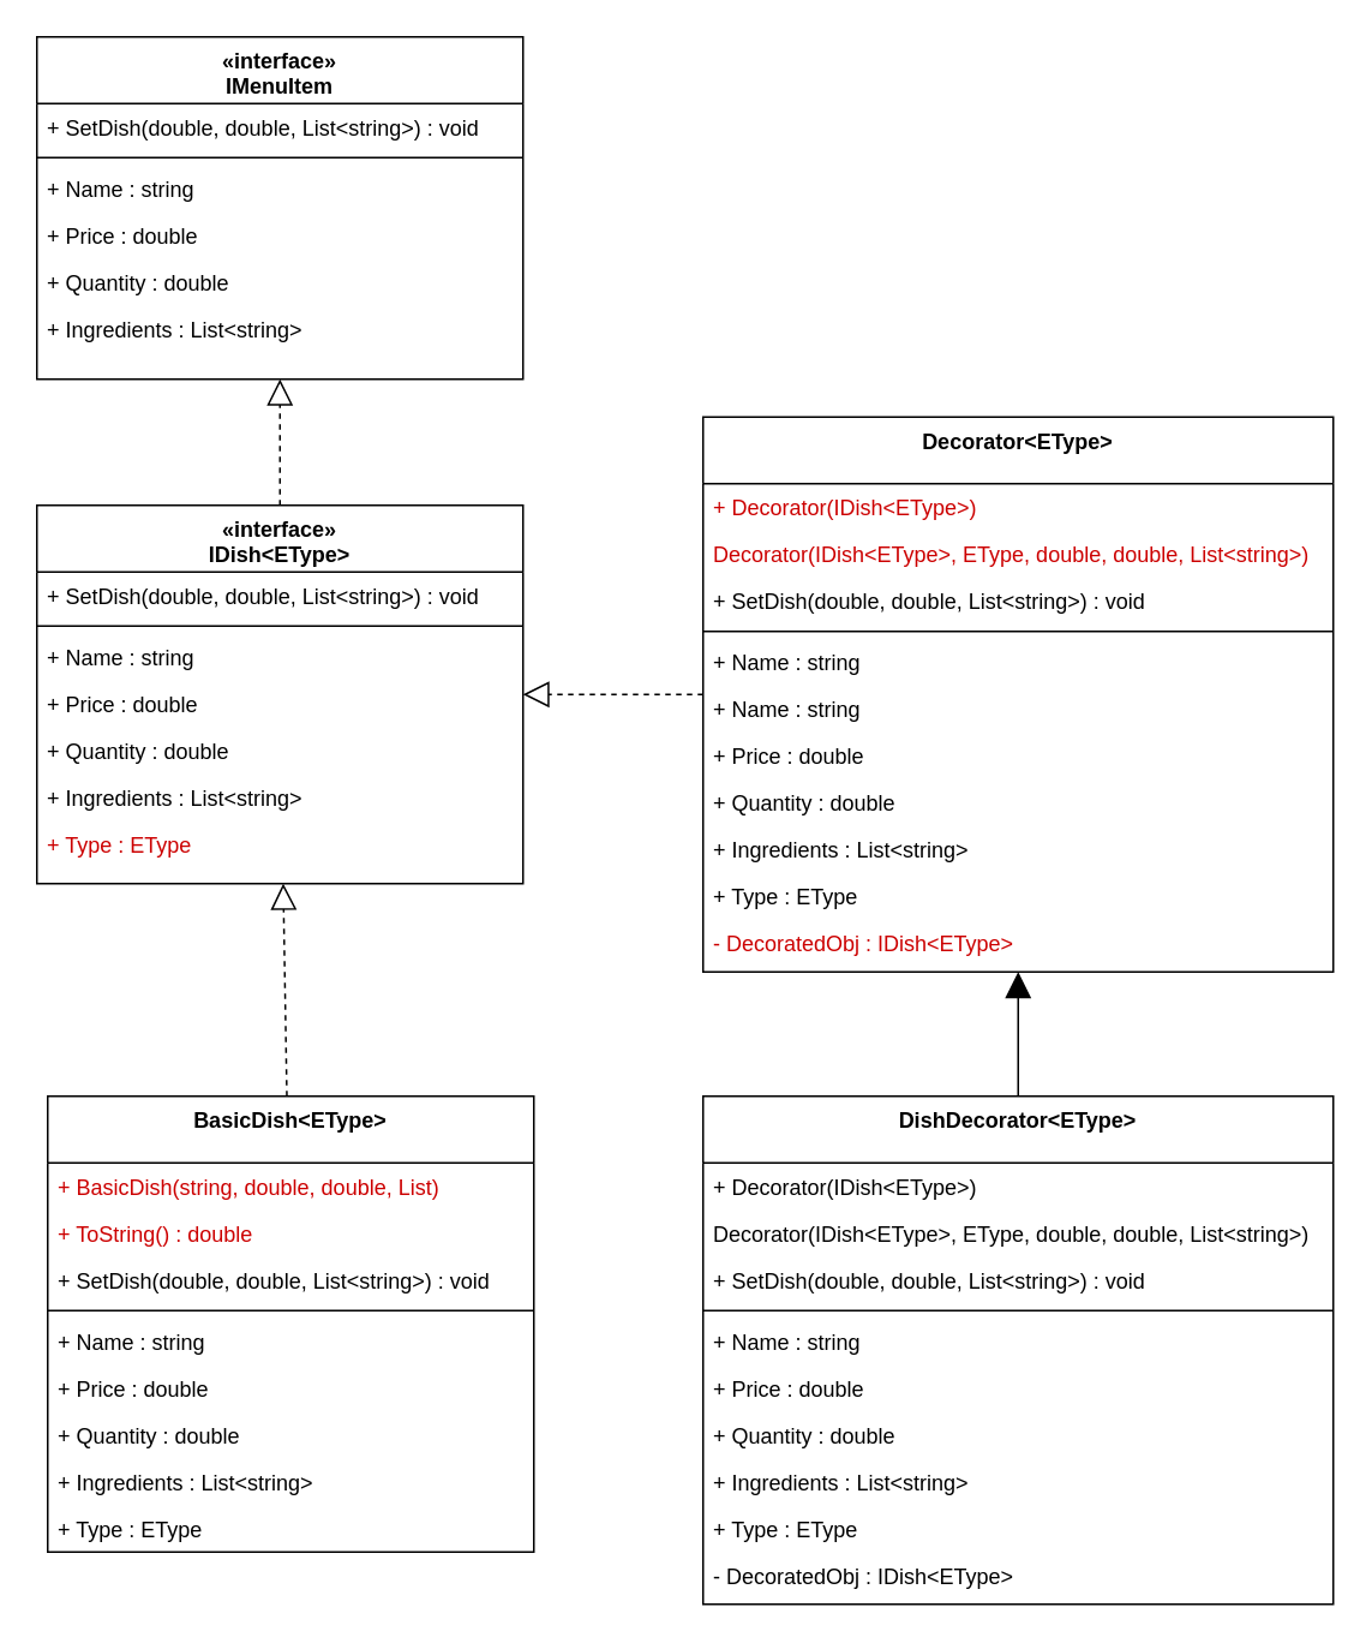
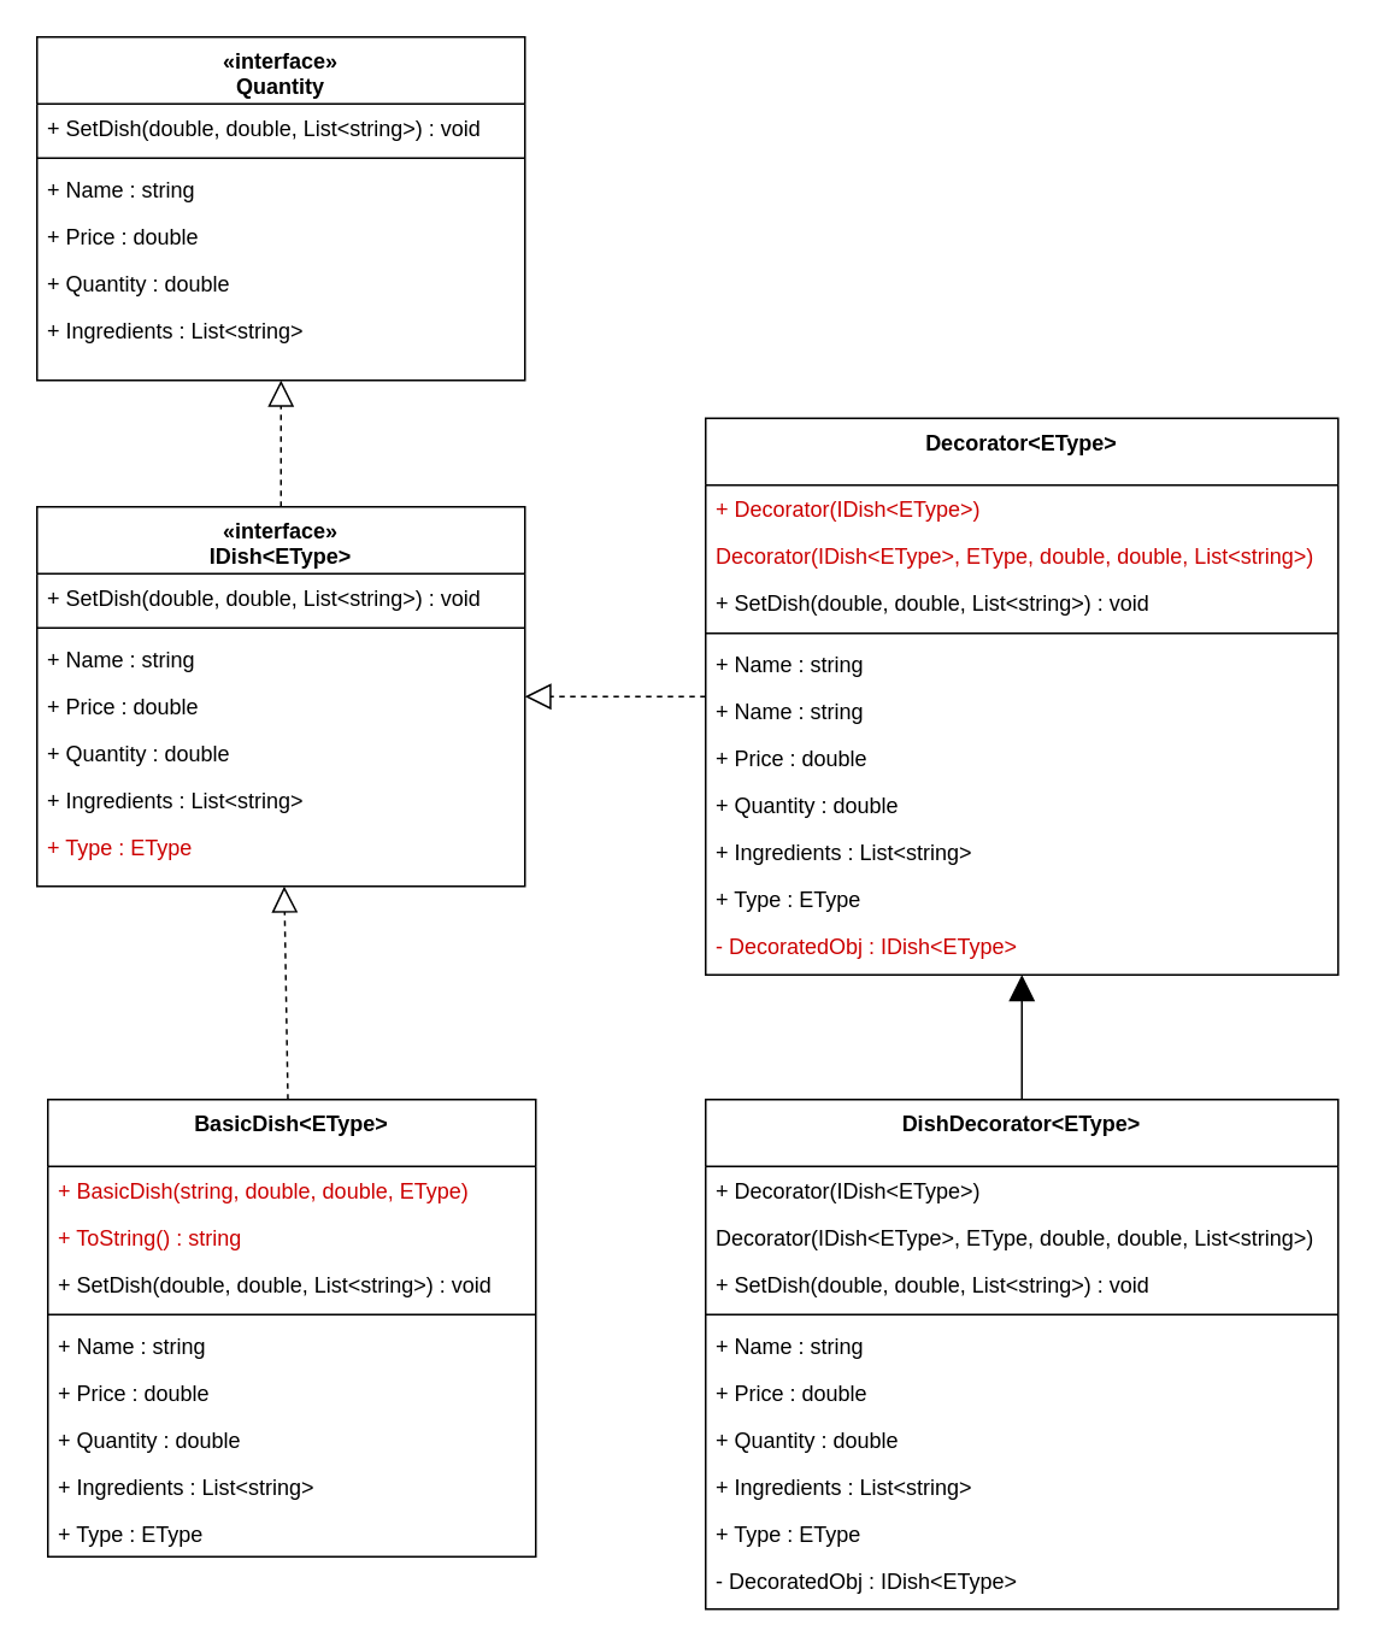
- <mxCell id="5" value="«interface»&#10;IMenuItem" style="swimlane;fontStyle=1;align=center;verticalAlign=top;childLayout=stackLayout;horizontal=1;startSize=37;horizontalStack=0;resizeParent=1;resizeLast=0;collapsible=1;marginBottom=0;rounded=0;shadow=0;strokeWidth=1;" vertex="1" parent="1"><mxGeometry x="20" y="20" width="270" height="190" as="geometry"><mxRectangle x="230" y="140" width="160" height="26" as="alternateBounds" /></mxGeometry></mxCell>
+ <mxCell id="5" value="«interface»&#10;Quantity" style="swimlane;fontStyle=1;align=center;verticalAlign=top;childLayout=stackLayout;horizontal=1;startSize=37;horizontalStack=0;resizeParent=1;resizeLast=0;collapsible=1;marginBottom=0;rounded=0;shadow=0;strokeWidth=1;" vertex="1" parent="1"><mxGeometry x="20" y="20" width="270" height="190" as="geometry"><mxRectangle x="230" y="140" width="160" height="26" as="alternateBounds" /></mxGeometry></mxCell>
- <mxCell id="45" value="+ BasicDish(string, double, double, List)" style="text;align=left;verticalAlign=top;spacingLeft=4;spacingRight=4;overflow=hidden;rotatable=0;points=[[0,0.5],[1,0.5]];portConstraint=eastwest;fontColor=#CC0000;" vertex="1" parent="44"><mxGeometry y="37" width="270" height="26" as="geometry" /></mxCell>
+ <mxCell id="45" value="+ BasicDish(string, double, double, EType)" style="text;align=left;verticalAlign=top;spacingLeft=4;spacingRight=4;overflow=hidden;rotatable=0;points=[[0,0.5],[1,0.5]];portConstraint=eastwest;fontColor=#CC0000;" vertex="1" parent="44"><mxGeometry y="37" width="270" height="26" as="geometry" /></mxCell>
- <mxCell id="46" value="+ ToString() : double" style="text;align=left;verticalAlign=top;spacingLeft=4;spacingRight=4;overflow=hidden;rotatable=0;points=[[0,0.5],[1,0.5]];portConstraint=eastwest;fontColor=#CC0000;" vertex="1" parent="44"><mxGeometry y="63" width="270" height="26" as="geometry" /></mxCell>
+ <mxCell id="46" value="+ ToString() : string" style="text;align=left;verticalAlign=top;spacingLeft=4;spacingRight=4;overflow=hidden;rotatable=0;points=[[0,0.5],[1,0.5]];portConstraint=eastwest;fontColor=#CC0000;" vertex="1" parent="44"><mxGeometry y="63" width="270" height="26" as="geometry" /></mxCell>
